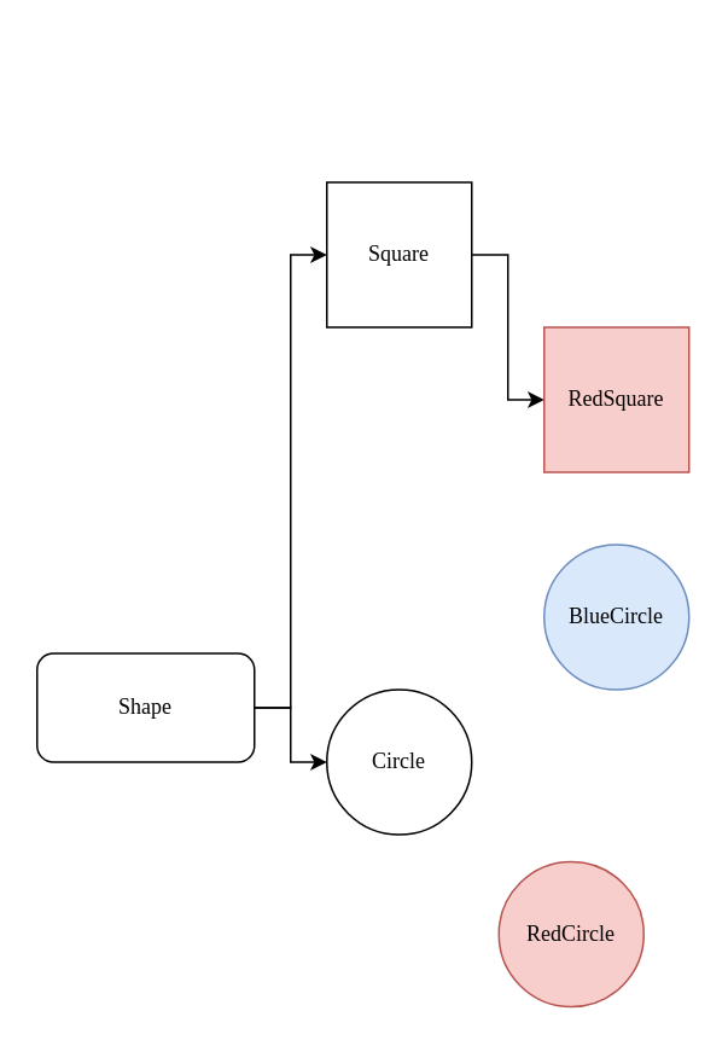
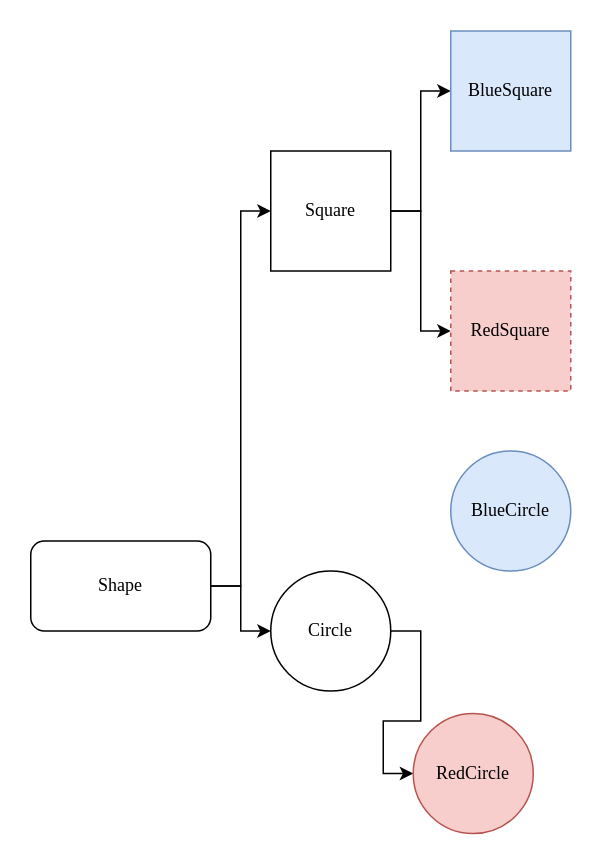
+ <mxCell id="13" value="BlueSquare" style="whiteSpace=wrap;html=1;aspect=fixed;fontFamily=Times New Roman;fillColor=#dae8fc;strokeColor=#6c8ebf;" vertex="1" parent="1"><mxGeometry x="300" y="20" width="80" height="80" as="geometry" /></mxCell>
+ <mxCell id="7" style="edgeStyle=orthogonalEdgeStyle;rounded=0;sketch=0;orthogonalLoop=1;jettySize=auto;html=1;exitX=1;exitY=0.5;exitDx=0;exitDy=0;entryX=0;entryY=0.5;entryDx=0;entryDy=0;fontFamily=Times New Roman;" edge="1" parent="1" source="9" target="13"><mxGeometry relative="1" as="geometry" /></mxCell>
- <mxCell id="12" value="RedSquare" style="whiteSpace=wrap;html=1;aspect=fixed;fontFamily=Times New Roman;fillColor=#f8cecc;strokeColor=#b85450;" vertex="1" parent="1"><mxGeometry x="300" y="180" width="80" height="80" as="geometry" /></mxCell>
+ <mxCell id="12" value="RedSquare" style="whiteSpace=wrap;html=1;aspect=fixed;fontFamily=Times New Roman;fillColor=#f8cecc;strokeColor=#b85450;dashed=1;" vertex="1" parent="1"><mxGeometry x="300" y="180" width="80" height="80" as="geometry" /></mxCell>
+ <mxCell id="5" style="edgeStyle=orthogonalEdgeStyle;rounded=0;sketch=0;orthogonalLoop=1;jettySize=auto;html=1;exitX=1;exitY=0.5;exitDx=0;exitDy=0;entryX=0;entryY=0.5;entryDx=0;entryDy=0;fontFamily=Times New Roman;" edge="1" parent="1" source="6" target="10"><mxGeometry relative="1" as="geometry" /></mxCell>
